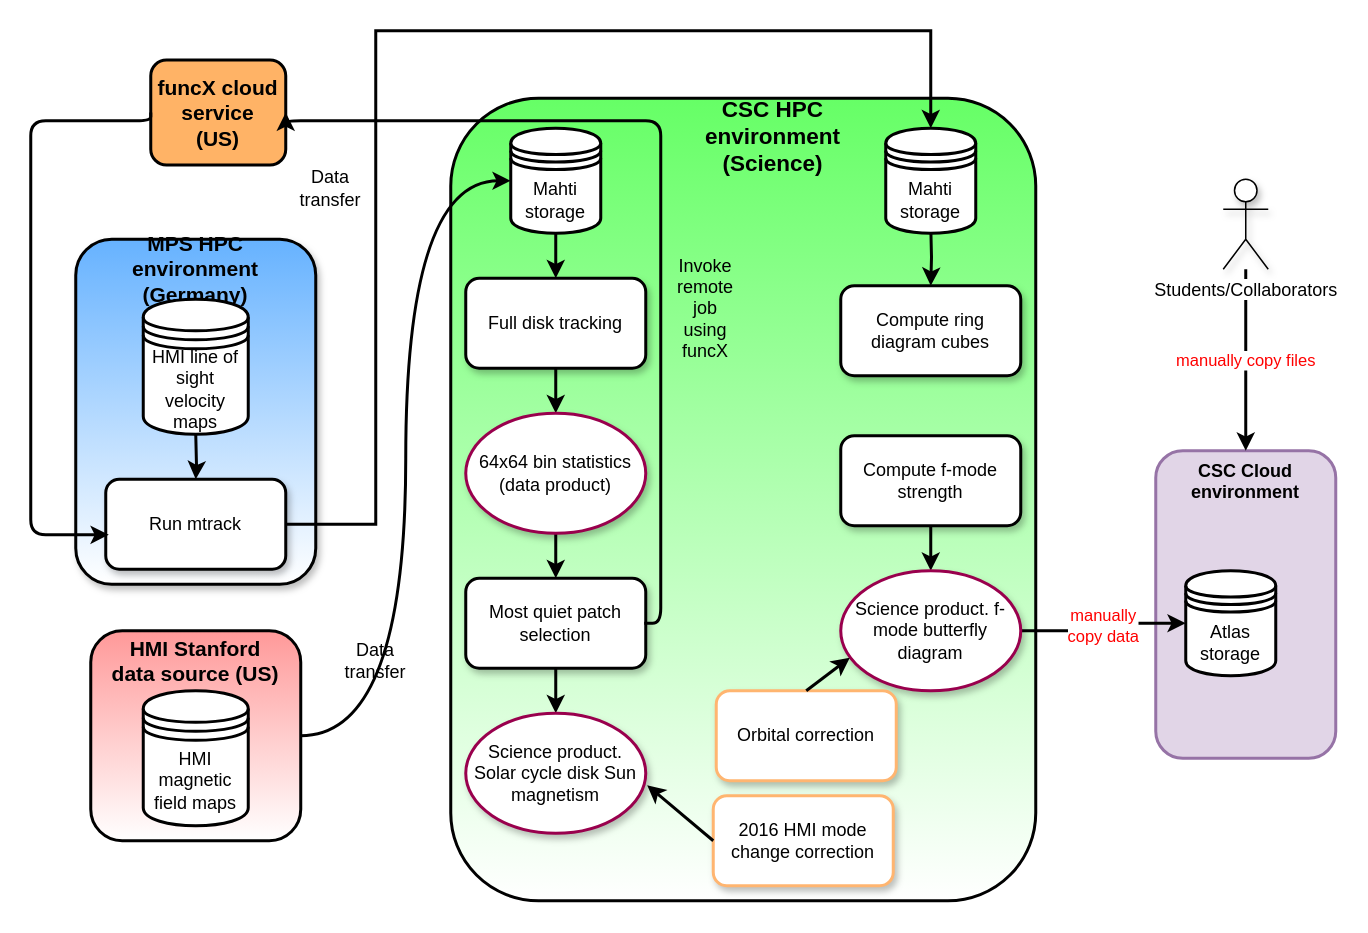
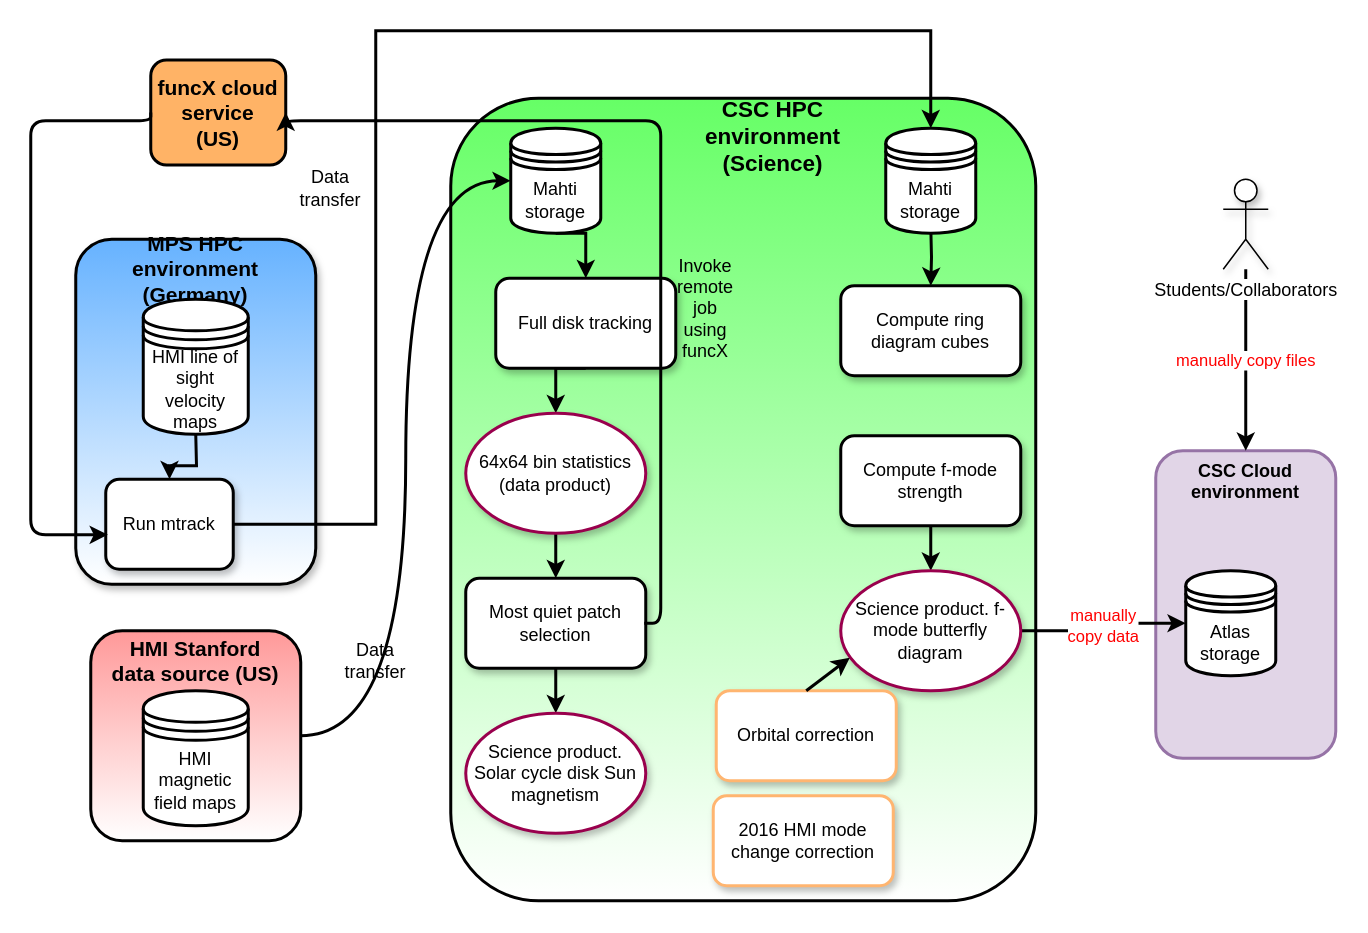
- <mxCell id="10" value="Full disk tracking" style="rounded=1;whiteSpace=wrap;html=1;shadow=1;strokeWidth=2;" parent="1" vertex="1"><mxGeometry x="310" y="185" width="120" height="60" as="geometry" /></mxCell>
+ <mxCell id="10" value="Full disk tracking" style="rounded=1;whiteSpace=wrap;html=1;shadow=1;strokeWidth=2;" parent="1" vertex="1"><mxGeometry x="330" y="185" width="120" height="60" as="geometry" /></mxCell>
- <mxCell id="18" value="Run mtrack" style="rounded=1;whiteSpace=wrap;html=1;shadow=1;strokeWidth=2;" parent="1" vertex="1"><mxGeometry x="70" y="319" width="120" height="60" as="geometry" /></mxCell>
+ <mxCell id="18" value="Run mtrack" style="rounded=1;whiteSpace=wrap;html=1;shadow=1;strokeWidth=2;" parent="1" vertex="1"><mxGeometry x="70" y="319" width="85" height="60" as="geometry" /></mxCell>
- <mxCell id="37" value="" style="endArrow=classic;html=1;strokeWidth=2;entryX=1.008;entryY=0.6;entryDx=0;entryDy=0;entryPerimeter=0;exitX=0;exitY=0.5;exitDx=0;exitDy=0;" parent="1" source="26" target="15" edge="1"><mxGeometry width="50" height="50" relative="1" as="geometry"><mxPoint x="270" y="770" as="sourcePoint" /><mxPoint x="320" y="720" as="targetPoint" /></mxGeometry></mxCell>
